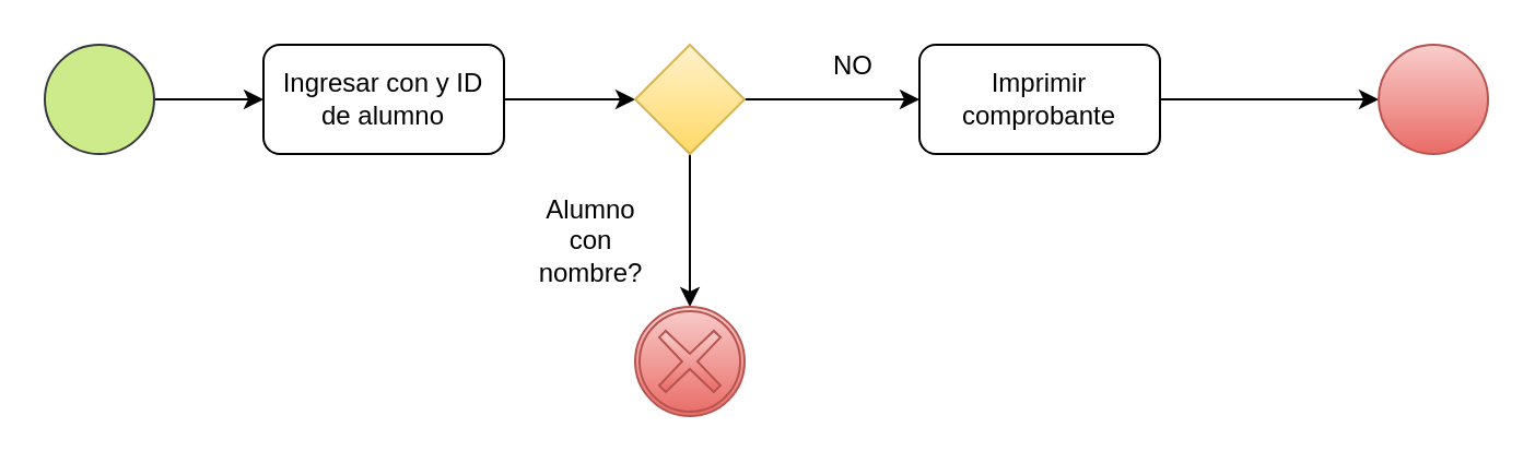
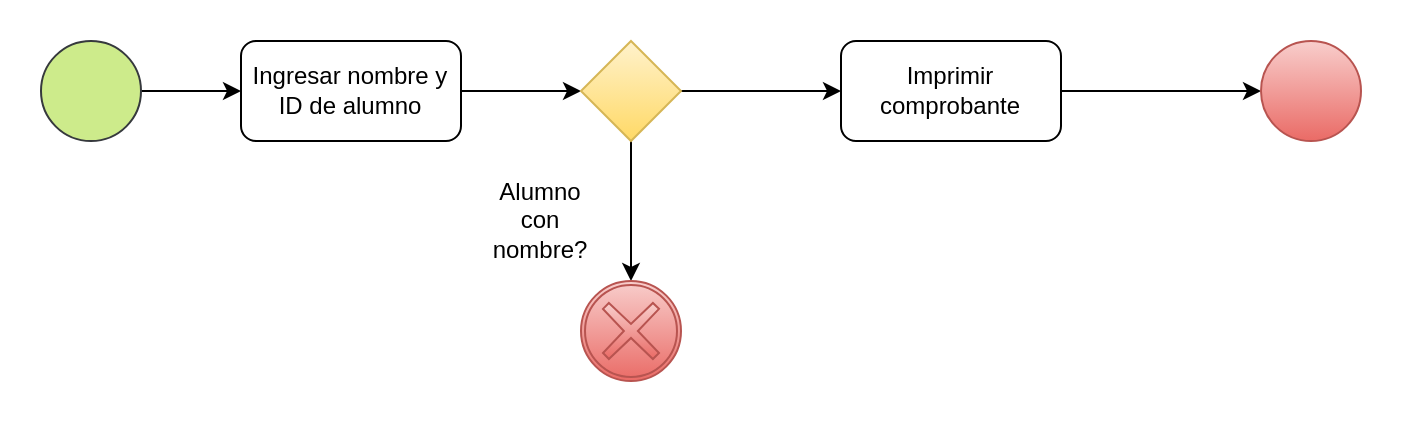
- <mxCell id="14" value="NO" style="text;html=1;strokeColor=none;fillColor=none;align=center;verticalAlign=middle;whiteSpace=wrap;rounded=0;" vertex="1" parent="1"><mxGeometry x="370" y="20" width="40" height="20" as="geometry" /></mxCell>
- <mxCell id="5" value="Ingresar con y ID de alumno" style="rounded=1;whiteSpace=wrap;html=1;" vertex="1" parent="1"><mxGeometry x="120" y="20" width="110" height="50" as="geometry" /></mxCell>
+ <mxCell id="5" value="Ingresar nombre y ID de alumno" style="rounded=1;whiteSpace=wrap;html=1;" vertex="1" parent="1"><mxGeometry x="120" y="20" width="110" height="50" as="geometry" /></mxCell>
